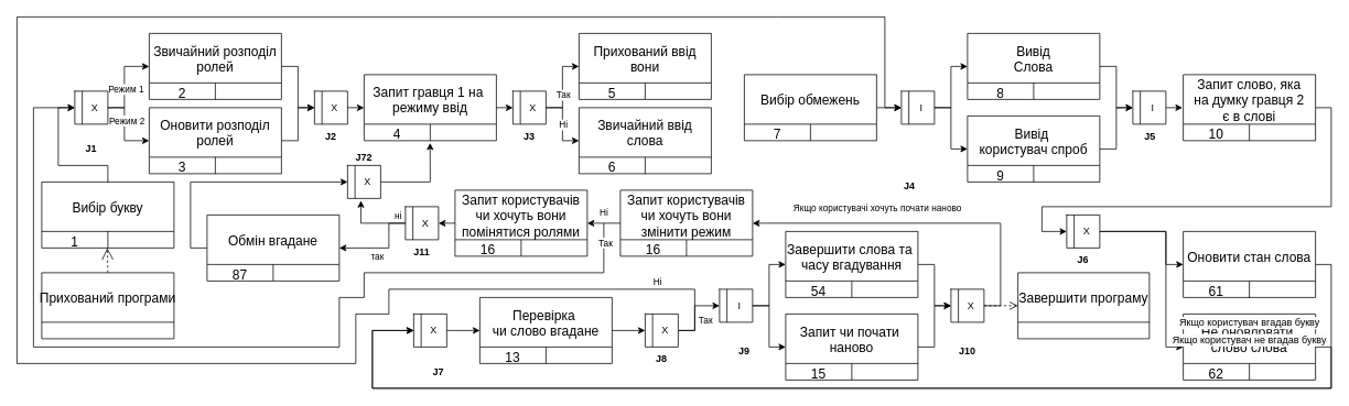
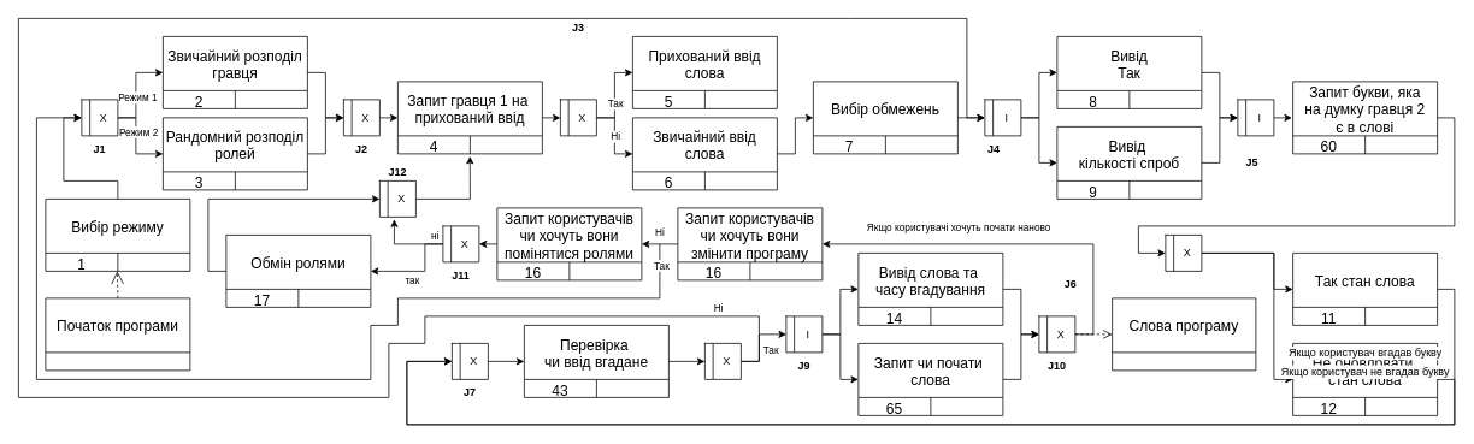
- <mxCell id="123" value="Звичайний розподіл&#10;ролей" style="shape=table;startSize=60;container=1;collapsible=0;childLayout=tableLayout;strokeColor=default;fontSize=16;" parent="1" vertex="1"><mxGeometry x="180" y="40" width="160" height="80" as="geometry" /></mxCell>
+ <mxCell id="123" value="Звичайний розподіл&#10;гравця" style="shape=table;startSize=60;container=1;collapsible=0;childLayout=tableLayout;strokeColor=default;fontSize=16;" parent="1" vertex="1"><mxGeometry x="180" y="40" width="160" height="80" as="geometry" /></mxCell>
- <mxCell id="6" value="Прихований ввід&#10;вони" style="shape=table;startSize=60;container=1;collapsible=0;childLayout=tableLayout;strokeColor=default;fontSize=16;" parent="1" vertex="1"><mxGeometry x="700" y="40" width="160" height="80" as="geometry" /></mxCell>
+ <mxCell id="6" value="Прихований ввід&#10;слова" style="shape=table;startSize=60;container=1;collapsible=0;childLayout=tableLayout;strokeColor=default;fontSize=16;" parent="1" vertex="1"><mxGeometry x="700" y="40" width="160" height="80" as="geometry" /></mxCell>
- <mxCell id="179" value="Вивід&#10;Слова" style="shape=table;startSize=60;container=1;collapsible=0;childLayout=tableLayout;strokeColor=default;fontSize=16;" parent="1" vertex="1"><mxGeometry x="1170" y="40" width="160" height="80" as="geometry" /></mxCell>
+ <mxCell id="179" value="Вивід&#10;Так" style="shape=table;startSize=60;container=1;collapsible=0;childLayout=tableLayout;strokeColor=default;fontSize=16;" parent="1" vertex="1"><mxGeometry x="1170" y="40" width="160" height="80" as="geometry" /></mxCell>
- <mxCell id="22" value="Запит слово, яка&#10;на думку гравця 2&#10;є в слові" style="shape=table;startSize=60;container=1;collapsible=0;childLayout=tableLayout;strokeColor=default;fontSize=16;" parent="1" vertex="1"><mxGeometry x="1431" y="90" width="160" height="80" as="geometry" /></mxCell>
+ <mxCell id="22" value="Запит букви, яка&#10;на думку гравця 2&#10;є в слові" style="shape=table;startSize=60;container=1;collapsible=0;childLayout=tableLayout;strokeColor=default;fontSize=16;" parent="1" vertex="1"><mxGeometry x="1431" y="90" width="160" height="80" as="geometry" /></mxCell>
- <mxCell id="2" value="Запит гравця 1 на &#10;режиму ввід" style="shape=table;startSize=60;container=1;collapsible=0;childLayout=tableLayout;strokeColor=default;fontSize=16;" parent="1" vertex="1"><mxGeometry x="440" y="90" width="160" height="80" as="geometry" /></mxCell>
+ <mxCell id="2" value="Запит гравця 1 на &#10;прихований ввід" style="shape=table;startSize=60;container=1;collapsible=0;childLayout=tableLayout;strokeColor=default;fontSize=16;" parent="1" vertex="1"><mxGeometry x="440" y="90" width="160" height="80" as="geometry" /></mxCell>
+ <mxCell id="59" value="" style="endArrow=classic;html=1;rounded=0;exitX=1;exitY=0.5;exitDx=0;exitDy=0;entryX=0;entryY=0.5;entryDx=0;entryDy=0;" parent="1" source="10" target="150" edge="1"><mxGeometry width="50" height="50" relative="1" as="geometry"><mxPoint x="900" y="230" as="sourcePoint" /><mxPoint x="950" y="130" as="targetPoint" /><Array as="points"><mxPoint x="880" y="170" /><mxPoint x="880" y="130" /></Array></mxGeometry></mxCell>
- <mxCell id="127" value="Оновити розподіл&#10;ролей" style="shape=table;startSize=60;container=1;collapsible=0;childLayout=tableLayout;strokeColor=default;fontSize=16;" parent="1" vertex="1"><mxGeometry x="180" y="130" width="160" height="80" as="geometry" /></mxCell>
+ <mxCell id="127" value="Рандомний розподіл&#10;ролей" style="shape=table;startSize=60;container=1;collapsible=0;childLayout=tableLayout;strokeColor=default;fontSize=16;" parent="1" vertex="1"><mxGeometry x="180" y="130" width="160" height="80" as="geometry" /></mxCell>
- <mxCell id="24" value="10" style="shape=partialRectangle;html=1;whiteSpace=wrap;connectable=0;strokeColor=inherit;overflow=hidden;fillColor=none;top=0;left=0;bottom=0;right=0;pointerEvents=1;fontSize=16;" parent="23" vertex="1"><mxGeometry width="80" height="20" as="geometry"><mxRectangle width="80" height="20" as="alternateBounds" /></mxGeometry></mxCell>
+ <mxCell id="24" value="60" style="shape=partialRectangle;html=1;whiteSpace=wrap;connectable=0;strokeColor=inherit;overflow=hidden;fillColor=none;top=0;left=0;bottom=0;right=0;pointerEvents=1;fontSize=16;" parent="23" vertex="1"><mxGeometry width="80" height="20" as="geometry"><mxRectangle width="80" height="20" as="alternateBounds" /></mxGeometry></mxCell>
- <mxCell id="65" value="Вивід &#10;користувач спроб" style="shape=table;startSize=60;container=1;collapsible=0;childLayout=tableLayout;strokeColor=default;fontSize=16;" parent="1" vertex="1"><mxGeometry x="1170" y="140" width="160" height="80" as="geometry" /></mxCell>
+ <mxCell id="65" value="Вивід &#10;кількості спроб" style="shape=table;startSize=60;container=1;collapsible=0;childLayout=tableLayout;strokeColor=default;fontSize=16;" parent="1" vertex="1"><mxGeometry x="1170" y="140" width="160" height="80" as="geometry" /></mxCell>
- <mxCell id="106" value="&lt;b&gt;J3&lt;/b&gt;" style="text;html=1;align=center;verticalAlign=middle;whiteSpace=wrap;rounded=0;" parent="1" vertex="1"><mxGeometry x="610" y="150" width="60" height="30" as="geometry" /></mxCell>
+ <mxCell id="106" value="&lt;b&gt;J3&lt;/b&gt;" style="text;html=1;align=center;verticalAlign=middle;whiteSpace=wrap;rounded=0;" parent="1" vertex="1"><mxGeometry x="610" y="15" width="60" height="30" as="geometry" /></mxCell>
- <mxCell id="108" value="&lt;b&gt;J5&lt;/b&gt;" style="text;html=1;align=center;verticalAlign=middle;whiteSpace=wrap;rounded=0;" parent="1" vertex="1"><mxGeometry x="1361" y="150" width="60" height="30" as="geometry" /></mxCell>
+ <mxCell id="108" value="&lt;b&gt;J5&lt;/b&gt;" style="text;html=1;align=center;verticalAlign=middle;whiteSpace=wrap;rounded=0;" parent="1" vertex="1"><mxGeometry x="1356" y="165" width="60" height="30" as="geometry" /></mxCell>
- <mxCell id="174" value="&lt;b&gt;J1&lt;/b&gt;" style="text;html=1;align=center;verticalAlign=middle;whiteSpace=wrap;rounded=0;" parent="1" vertex="1"><mxGeometry x="80" y="165" width="60" height="30" as="geometry" /></mxCell>
+ <mxCell id="174" value="&lt;b&gt;J1&lt;/b&gt;" style="text;html=1;align=center;verticalAlign=middle;whiteSpace=wrap;rounded=0;" parent="1" vertex="1"><mxGeometry x="80" y="150" width="60" height="30" as="geometry" /></mxCell>
- <mxCell id="177" value="&lt;b&gt;J72&lt;/b&gt;" style="text;html=1;align=center;verticalAlign=middle;whiteSpace=wrap;rounded=0;" parent="1" vertex="1"><mxGeometry x="410" y="175" width="60" height="30" as="geometry" /></mxCell>
+ <mxCell id="177" value="&lt;b&gt;J12&lt;/b&gt;" style="text;html=1;align=center;verticalAlign=middle;whiteSpace=wrap;rounded=0;" parent="1" vertex="1"><mxGeometry x="410" y="175" width="60" height="30" as="geometry" /></mxCell>
- <mxCell id="107" value="&lt;b&gt;J4&lt;/b&gt;" style="text;html=1;align=center;verticalAlign=middle;whiteSpace=wrap;rounded=0;" parent="1" vertex="1"><mxGeometry x="1070" y="210" width="60" height="30" as="geometry" /></mxCell>
+ <mxCell id="107" value="&lt;b&gt;J4&lt;/b&gt;" style="text;html=1;align=center;verticalAlign=middle;whiteSpace=wrap;rounded=0;" parent="1" vertex="1"><mxGeometry x="1070" y="150" width="60" height="30" as="geometry" /></mxCell>
- <mxCell id="185" value="Запит користувачів&#10;чи хочуть вони&#10;змінити режим" style="shape=table;startSize=60;container=1;collapsible=0;childLayout=tableLayout;strokeColor=default;fontSize=16;" vertex="1" parent="1"><mxGeometry x="750" y="230" width="160" height="80" as="geometry" /></mxCell>
+ <mxCell id="185" value="Запит користувачів&#10;чи хочуть вони&#10;змінити програму" style="shape=table;startSize=60;container=1;collapsible=0;childLayout=tableLayout;strokeColor=default;fontSize=16;" vertex="1" parent="1"><mxGeometry x="750" y="230" width="160" height="80" as="geometry" /></mxCell>
- <mxCell id="117" value="Вибір букву" style="shape=table;startSize=60;container=1;collapsible=0;childLayout=tableLayout;strokeColor=default;fontSize=16;" parent="1" vertex="1"><mxGeometry x="50" y="220" width="160" height="80" as="geometry" /></mxCell>
+ <mxCell id="117" value="Вибір режиму" style="shape=table;startSize=60;container=1;collapsible=0;childLayout=tableLayout;strokeColor=default;fontSize=16;" parent="1" vertex="1"><mxGeometry x="50" y="220" width="160" height="80" as="geometry" /></mxCell>
- <mxCell id="161" value="Обмін вгадане" style="shape=table;startSize=60;container=1;collapsible=0;childLayout=tableLayout;strokeColor=default;fontSize=16;" parent="1" vertex="1"><mxGeometry x="250" y="260" width="160" height="80" as="geometry" /></mxCell>
+ <mxCell id="161" value="Обмін ролями" style="shape=table;startSize=60;container=1;collapsible=0;childLayout=tableLayout;strokeColor=default;fontSize=16;" parent="1" vertex="1"><mxGeometry x="250" y="260" width="160" height="80" as="geometry" /></mxCell>
- <mxCell id="26" value="Завершити слова та &#10;часу вгадування" style="shape=table;startSize=60;container=1;collapsible=0;childLayout=tableLayout;strokeColor=default;fontSize=16;" parent="1" vertex="1"><mxGeometry x="950" y="280" width="160" height="80" as="geometry" /></mxCell>
+ <mxCell id="26" value="Вивід слова та &#10;часу вгадування" style="shape=table;startSize=60;container=1;collapsible=0;childLayout=tableLayout;strokeColor=default;fontSize=16;" parent="1" vertex="1"><mxGeometry x="950" y="280" width="160" height="80" as="geometry" /></mxCell>
- <mxCell id="98" value="Оновити стан слова" style="shape=table;startSize=60;container=1;collapsible=0;childLayout=tableLayout;strokeColor=default;fontSize=16;" parent="1" vertex="1"><mxGeometry x="1431" y="280" width="160" height="80" as="geometry" /></mxCell>
+ <mxCell id="98" value="Так стан слова" style="shape=table;startSize=60;container=1;collapsible=0;childLayout=tableLayout;strokeColor=default;fontSize=16;" parent="1" vertex="1"><mxGeometry x="1431" y="280" width="160" height="80" as="geometry" /></mxCell>
- <mxCell id="109" value="&lt;b&gt;J6&lt;/b&gt;" style="text;html=1;align=center;verticalAlign=middle;whiteSpace=wrap;rounded=0;" parent="1" vertex="1"><mxGeometry x="1280" y="300" width="60" height="30" as="geometry" /></mxCell>
+ <mxCell id="109" value="&lt;b&gt;J6&lt;/b&gt;" style="text;html=1;align=center;verticalAlign=middle;whiteSpace=wrap;rounded=0;" parent="1" vertex="1"><mxGeometry x="1155" y="300" width="60" height="30" as="geometry" /></mxCell>
- <mxCell id="163" value="87" style="shape=partialRectangle;html=1;whiteSpace=wrap;connectable=0;strokeColor=inherit;overflow=hidden;fillColor=none;top=0;left=0;bottom=0;right=0;pointerEvents=1;fontSize=16;" parent="162" vertex="1"><mxGeometry width="80" height="20" as="geometry"><mxRectangle width="80" height="20" as="alternateBounds" /></mxGeometry></mxCell>
+ <mxCell id="163" value="17" style="shape=partialRectangle;html=1;whiteSpace=wrap;connectable=0;strokeColor=inherit;overflow=hidden;fillColor=none;top=0;left=0;bottom=0;right=0;pointerEvents=1;fontSize=16;" parent="162" vertex="1"><mxGeometry width="80" height="20" as="geometry"><mxRectangle width="80" height="20" as="alternateBounds" /></mxGeometry></mxCell>
- <mxCell id="28" value="54" style="shape=partialRectangle;html=1;whiteSpace=wrap;connectable=0;strokeColor=inherit;overflow=hidden;fillColor=none;top=0;left=0;bottom=0;right=0;pointerEvents=1;fontSize=16;" parent="27" vertex="1"><mxGeometry width="80" height="20" as="geometry"><mxRectangle width="80" height="20" as="alternateBounds" /></mxGeometry></mxCell>
+ <mxCell id="28" value="14" style="shape=partialRectangle;html=1;whiteSpace=wrap;connectable=0;strokeColor=inherit;overflow=hidden;fillColor=none;top=0;left=0;bottom=0;right=0;pointerEvents=1;fontSize=16;" parent="27" vertex="1"><mxGeometry width="80" height="20" as="geometry"><mxRectangle width="80" height="20" as="alternateBounds" /></mxGeometry></mxCell>
- <mxCell id="100" value="61" style="shape=partialRectangle;html=1;whiteSpace=wrap;connectable=0;strokeColor=inherit;overflow=hidden;fillColor=none;top=0;left=0;bottom=0;right=0;pointerEvents=1;fontSize=16;" parent="99" vertex="1"><mxGeometry width="80" height="20" as="geometry"><mxRectangle width="80" height="20" as="alternateBounds" /></mxGeometry></mxCell>
+ <mxCell id="100" value="11" style="shape=partialRectangle;html=1;whiteSpace=wrap;connectable=0;strokeColor=inherit;overflow=hidden;fillColor=none;top=0;left=0;bottom=0;right=0;pointerEvents=1;fontSize=16;" parent="99" vertex="1"><mxGeometry width="80" height="20" as="geometry"><mxRectangle width="80" height="20" as="alternateBounds" /></mxGeometry></mxCell>
- <mxCell id="114" value="Прихований програми" style="shape=table;startSize=60;container=1;collapsible=0;childLayout=tableLayout;strokeColor=default;fontSize=16;" parent="1" vertex="1"><mxGeometry x="50" y="330" width="160" height="80" as="geometry" /></mxCell>
+ <mxCell id="114" value="Початок програми" style="shape=table;startSize=60;container=1;collapsible=0;childLayout=tableLayout;strokeColor=default;fontSize=16;" parent="1" vertex="1"><mxGeometry x="50" y="330" width="160" height="80" as="geometry" /></mxCell>
- <mxCell id="30" value="Завершити програму" style="shape=table;startSize=60;container=1;collapsible=0;childLayout=tableLayout;strokeColor=default;fontSize=16;" parent="1" vertex="1"><mxGeometry x="1231" y="330" width="159" height="80" as="geometry" /></mxCell>
+ <mxCell id="30" value="Слова програму" style="shape=table;startSize=60;container=1;collapsible=0;childLayout=tableLayout;strokeColor=default;fontSize=16;" parent="1" vertex="1"><mxGeometry x="1231" y="330" width="159" height="80" as="geometry" /></mxCell>
- <mxCell id="18" value="Перевірка &#10;чи слово вгадане" style="shape=table;startSize=60;container=1;collapsible=0;childLayout=tableLayout;strokeColor=default;fontSize=16;" parent="1" vertex="1"><mxGeometry x="580" y="360" width="160" height="80" as="geometry" /></mxCell>
+ <mxCell id="18" value="Перевірка &#10;чи ввід вгадане" style="shape=table;startSize=60;container=1;collapsible=0;childLayout=tableLayout;strokeColor=default;fontSize=16;" parent="1" vertex="1"><mxGeometry x="580" y="360" width="160" height="80" as="geometry" /></mxCell>
- <mxCell id="81" value="Запит чи почати &#10;наново" style="shape=table;startSize=60;container=1;collapsible=0;childLayout=tableLayout;strokeColor=default;fontSize=16;" parent="1" vertex="1"><mxGeometry x="950" y="380" width="160" height="80" as="geometry" /></mxCell>
+ <mxCell id="81" value="Запит чи почати &#10;слова" style="shape=table;startSize=60;container=1;collapsible=0;childLayout=tableLayout;strokeColor=default;fontSize=16;" parent="1" vertex="1"><mxGeometry x="950" y="380" width="160" height="80" as="geometry" /></mxCell>
- <mxCell id="14" value="Не оновлбвати &#10;слово слова" style="shape=table;startSize=60;container=1;collapsible=0;childLayout=tableLayout;strokeColor=default;fontSize=16;" parent="1" vertex="1"><mxGeometry x="1431" y="380" width="160" height="80" as="geometry" /></mxCell>
+ <mxCell id="14" value="Не оновлбвати &#10;стан слова" style="shape=table;startSize=60;container=1;collapsible=0;childLayout=tableLayout;strokeColor=default;fontSize=16;" parent="1" vertex="1"><mxGeometry x="1431" y="380" width="160" height="80" as="geometry" /></mxCell>
- <mxCell id="112" value="&lt;b&gt;J9&lt;/b&gt;" style="text;html=1;align=center;verticalAlign=middle;whiteSpace=wrap;rounded=0;" parent="1" vertex="1"><mxGeometry x="870" y="410" width="60" height="30" as="geometry" /></mxCell>
+ <mxCell id="112" value="&lt;b&gt;J9&lt;/b&gt;" style="text;html=1;align=center;verticalAlign=middle;whiteSpace=wrap;rounded=0;" parent="1" vertex="1"><mxGeometry x="860" y="390" width="60" height="30" as="geometry" /></mxCell>
- <mxCell id="113" value="&lt;b&gt;J10&lt;/b&gt;" style="text;html=1;align=center;verticalAlign=middle;whiteSpace=wrap;rounded=0;" parent="1" vertex="1"><mxGeometry x="1140" y="410" width="60" height="30" as="geometry" /></mxCell>
+ <mxCell id="113" value="&lt;b&gt;J10&lt;/b&gt;" style="text;html=1;align=center;verticalAlign=middle;whiteSpace=wrap;rounded=0;" parent="1" vertex="1"><mxGeometry x="1140" y="390" width="60" height="30" as="geometry" /></mxCell>
- <mxCell id="20" value="13" style="shape=partialRectangle;html=1;whiteSpace=wrap;connectable=0;strokeColor=inherit;overflow=hidden;fillColor=none;top=0;left=0;bottom=0;right=0;pointerEvents=1;fontSize=16;" parent="19" vertex="1"><mxGeometry width="80" height="20" as="geometry"><mxRectangle width="80" height="20" as="alternateBounds" /></mxGeometry></mxCell>
+ <mxCell id="20" value="43" style="shape=partialRectangle;html=1;whiteSpace=wrap;connectable=0;strokeColor=inherit;overflow=hidden;fillColor=none;top=0;left=0;bottom=0;right=0;pointerEvents=1;fontSize=16;" parent="19" vertex="1"><mxGeometry width="80" height="20" as="geometry"><mxRectangle width="80" height="20" as="alternateBounds" /></mxGeometry></mxCell>
- <mxCell id="111" value="&lt;b&gt;J8&lt;/b&gt;" style="text;html=1;align=center;verticalAlign=middle;whiteSpace=wrap;rounded=0;" parent="1" vertex="1"><mxGeometry x="770" y="420" width="60" height="30" as="geometry" /></mxCell>
- <mxCell id="110" value="&lt;b&gt;J7&lt;/b&gt;" style="text;html=1;align=center;verticalAlign=middle;whiteSpace=wrap;rounded=0;" parent="1" vertex="1"><mxGeometry x="500" y="435" width="60" height="30" as="geometry" /></mxCell>
+ <mxCell id="110" value="&lt;b&gt;J7&lt;/b&gt;" style="text;html=1;align=center;verticalAlign=middle;whiteSpace=wrap;rounded=0;" parent="1" vertex="1"><mxGeometry x="490" y="420" width="60" height="30" as="geometry" /></mxCell>
- <mxCell id="83" value="15" style="shape=partialRectangle;html=1;whiteSpace=wrap;connectable=0;strokeColor=inherit;overflow=hidden;fillColor=none;top=0;left=0;bottom=0;right=0;pointerEvents=1;fontSize=16;" parent="82" vertex="1"><mxGeometry width="80" height="20" as="geometry"><mxRectangle width="80" height="20" as="alternateBounds" /></mxGeometry></mxCell>
+ <mxCell id="83" value="65" style="shape=partialRectangle;html=1;whiteSpace=wrap;connectable=0;strokeColor=inherit;overflow=hidden;fillColor=none;top=0;left=0;bottom=0;right=0;pointerEvents=1;fontSize=16;" parent="82" vertex="1"><mxGeometry width="80" height="20" as="geometry"><mxRectangle width="80" height="20" as="alternateBounds" /></mxGeometry></mxCell>
- <mxCell id="16" value="62" style="shape=partialRectangle;html=1;whiteSpace=wrap;connectable=0;strokeColor=inherit;overflow=hidden;fillColor=none;top=0;left=0;bottom=0;right=0;pointerEvents=1;fontSize=16;" parent="15" vertex="1"><mxGeometry width="80" height="20" as="geometry"><mxRectangle width="80" height="20" as="alternateBounds" /></mxGeometry></mxCell>
+ <mxCell id="16" value="12" style="shape=partialRectangle;html=1;whiteSpace=wrap;connectable=0;strokeColor=inherit;overflow=hidden;fillColor=none;top=0;left=0;bottom=0;right=0;pointerEvents=1;fontSize=16;" parent="15" vertex="1"><mxGeometry width="80" height="20" as="geometry"><mxRectangle width="80" height="20" as="alternateBounds" /></mxGeometry></mxCell>
